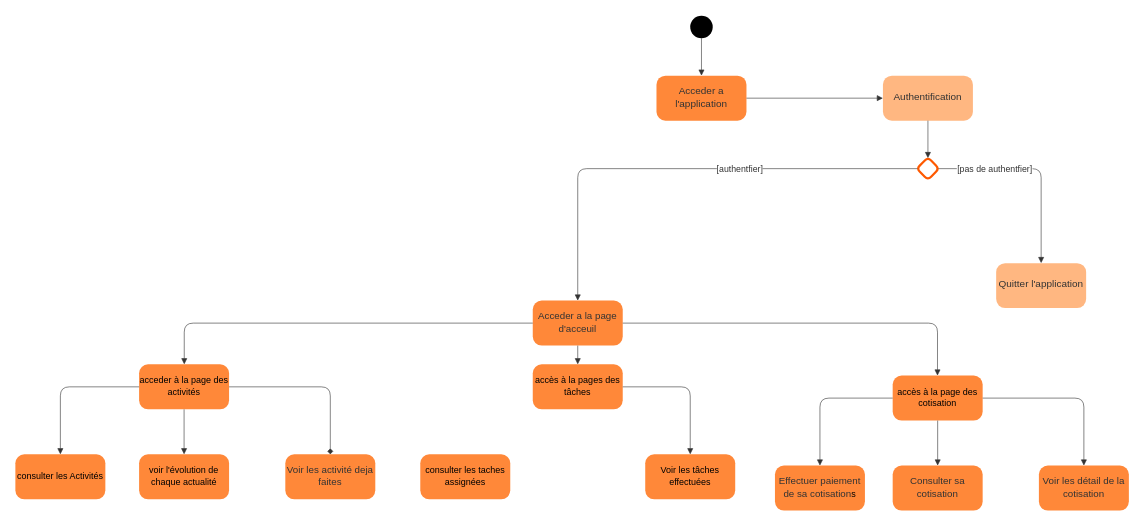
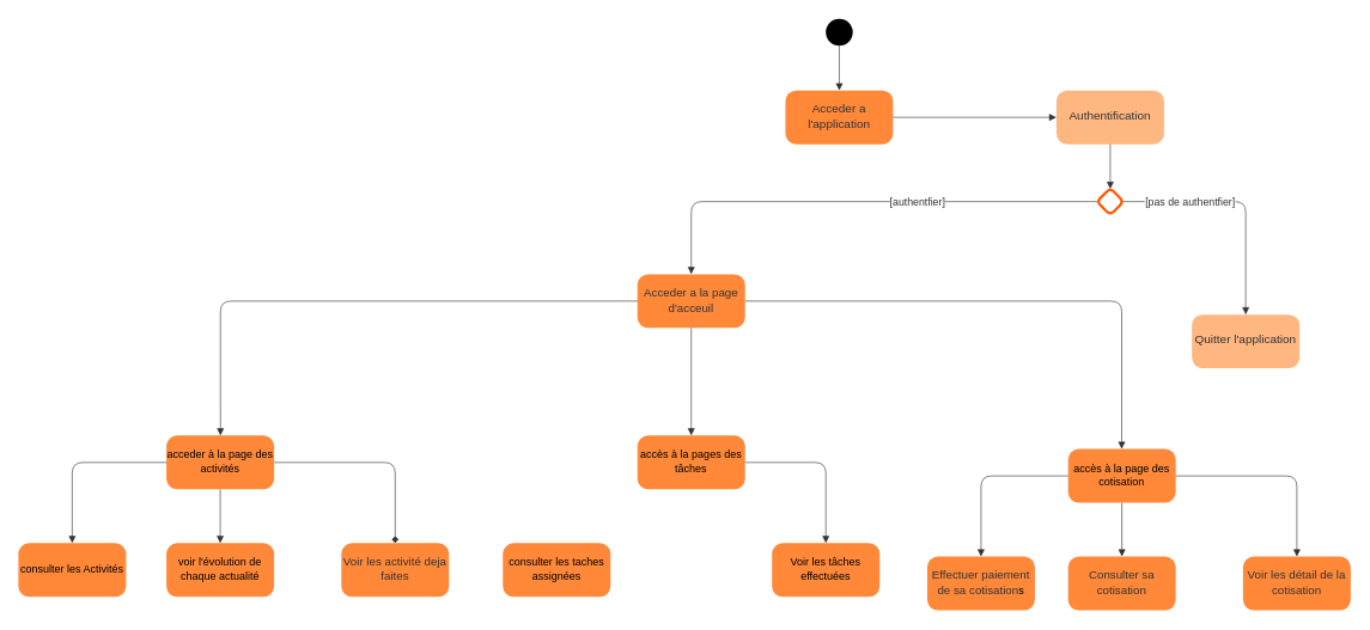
- <mxCell id="14" value="&lt;div style=&quot;display: flex; justify-content: center; text-align: center; align-items: baseline; font-size: 0; line-height: 1.25;margin-top: -2px;&quot;&gt;&lt;span&gt;&lt;span style=&quot;font-size:13px;color:#333333;&quot;&gt;Acceder a la page d'acceuil&lt;/span&gt;&lt;/span&gt;&lt;/div&gt;" style="rounded=1;arcSize=20;whiteSpace=wrap;overflow=block;blockSpacing=1;html=1;fontSize=13;spacing=0;strokeOpacity=0;fillOpacity=100;fillColor=#ff8839;strokeWidth=0.8;" vertex="1" parent="1"><mxGeometry x="710" y="400" width="120" height="60" as="geometry" /></mxCell>
+ <mxCell id="14" value="&lt;div style=&quot;display: flex; justify-content: center; text-align: center; align-items: baseline; font-size: 0; line-height: 1.25;margin-top: -2px;&quot;&gt;&lt;span&gt;&lt;span style=&quot;font-size:13px;color:#333333;&quot;&gt;Acceder a la page d'acceuil&lt;/span&gt;&lt;/span&gt;&lt;/div&gt;" style="rounded=1;arcSize=20;whiteSpace=wrap;overflow=block;blockSpacing=1;html=1;fontSize=13;spacing=0;strokeOpacity=0;fillOpacity=100;fillColor=#ff8839;strokeWidth=0.8;" vertex="1" parent="1"><mxGeometry x="710" y="305" width="120" height="60" as="geometry" /></mxCell>
